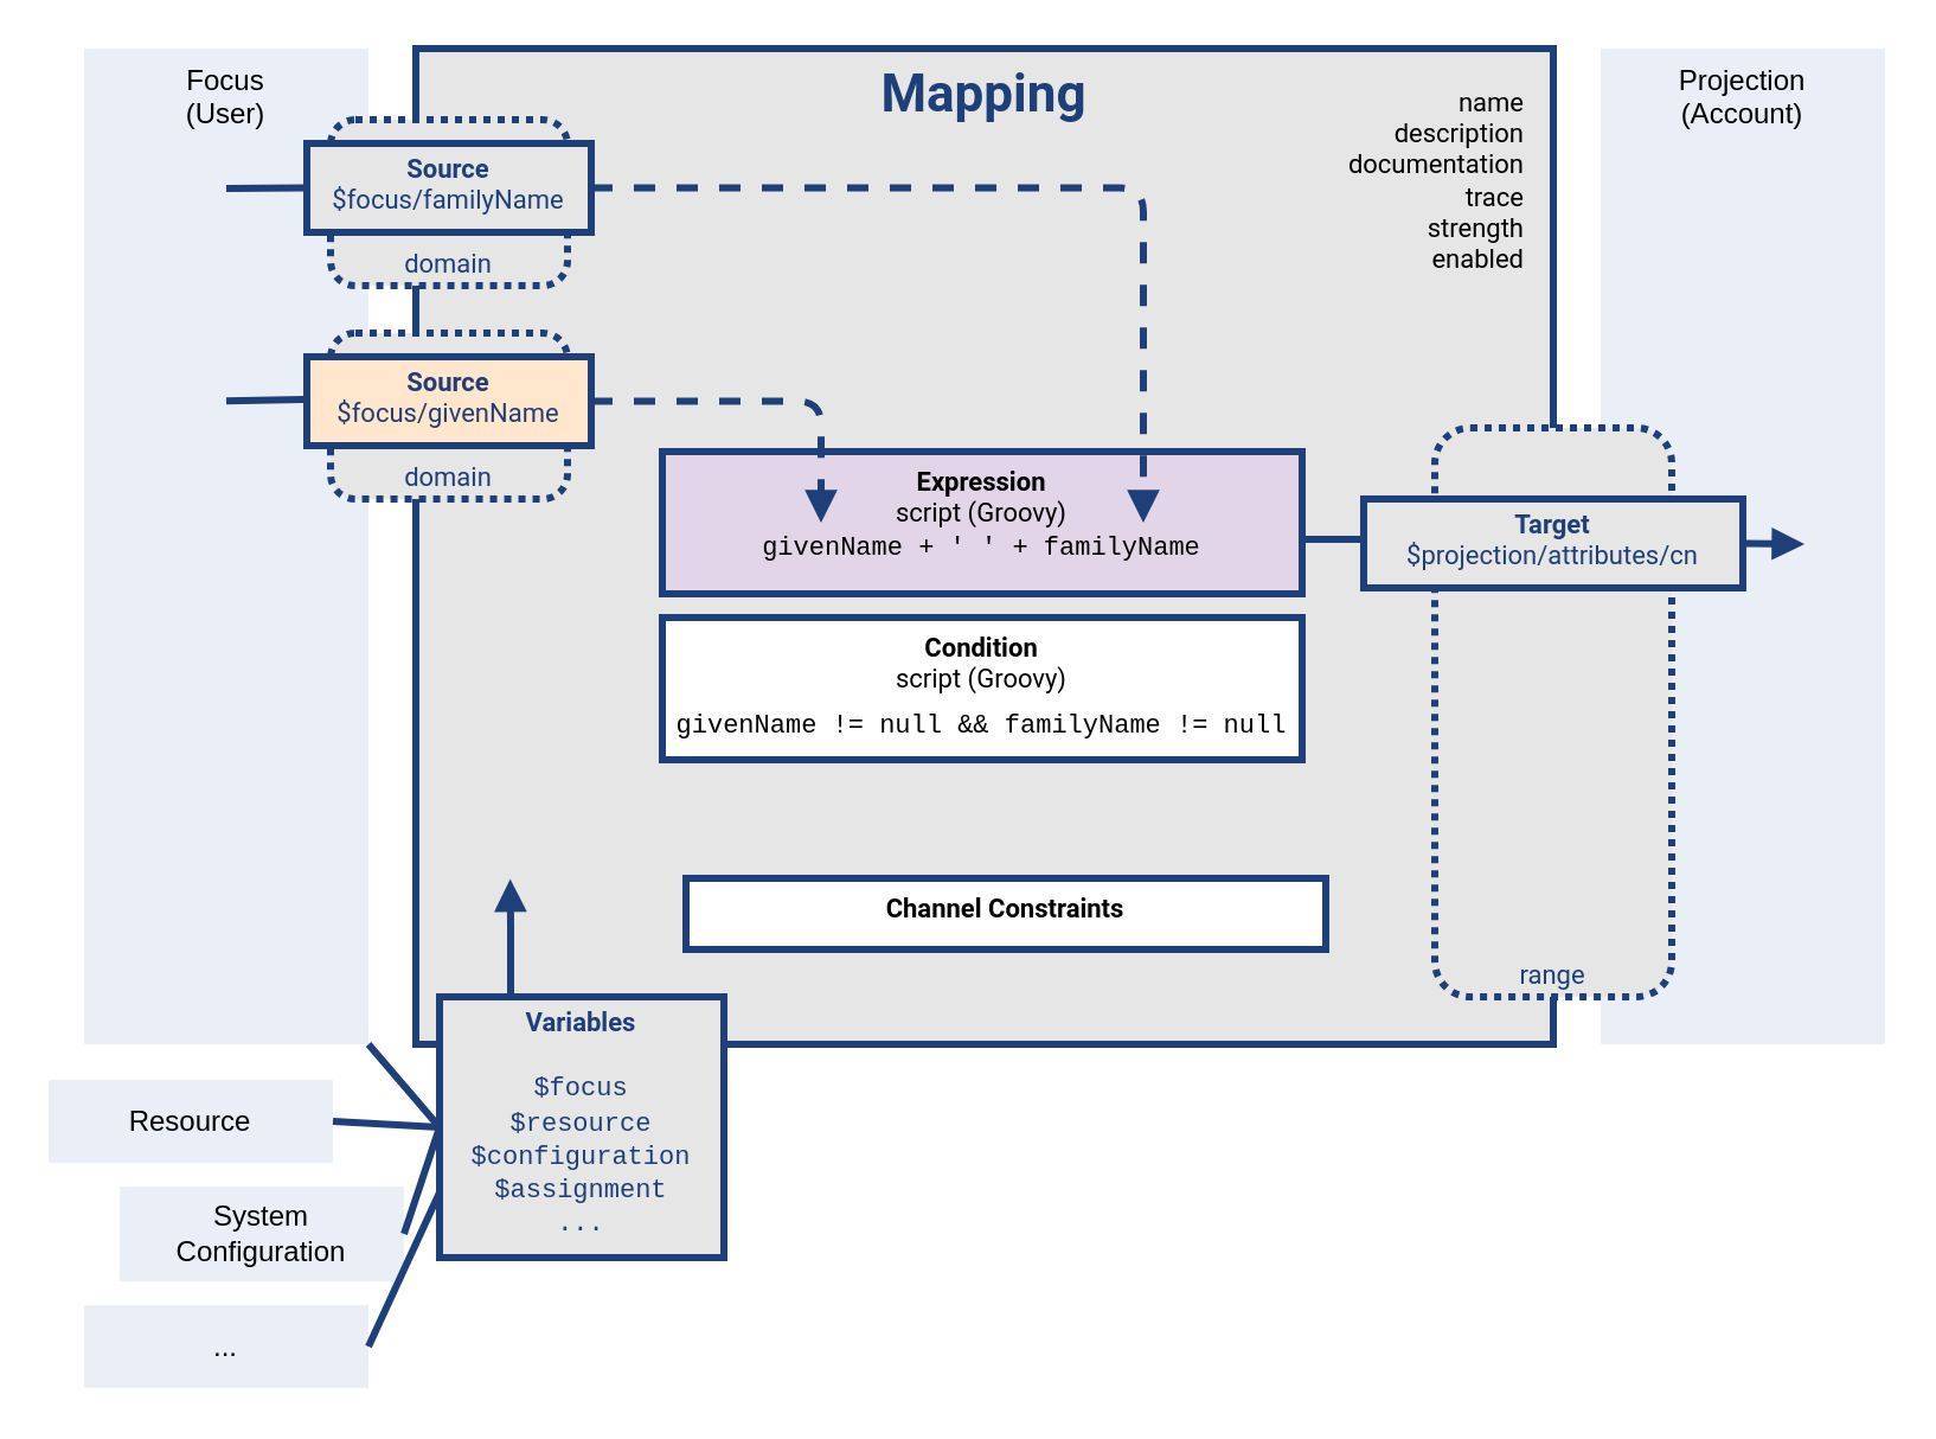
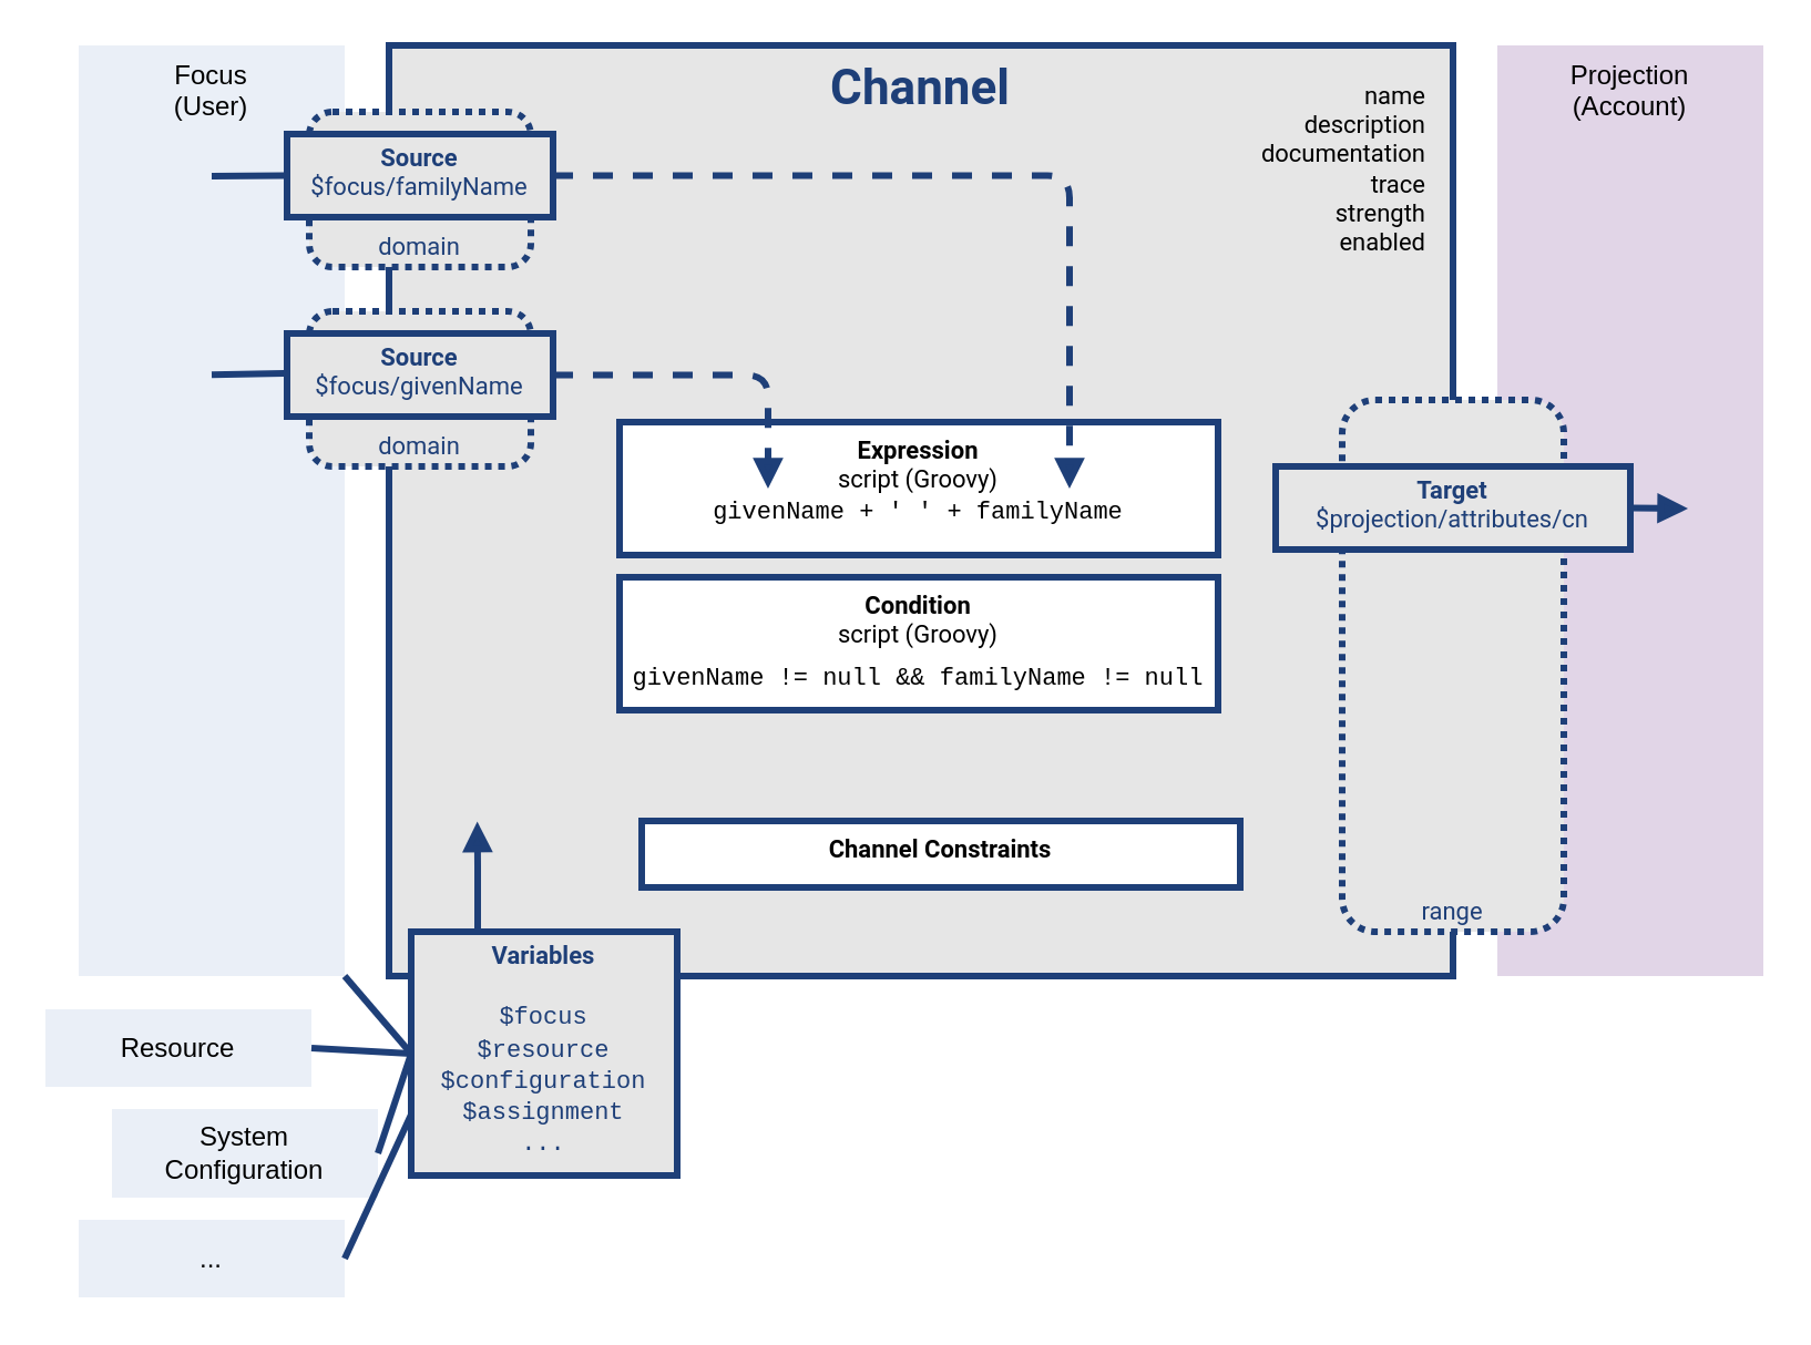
- <mxCell id="4" value="&lt;font color=&quot;#1e3f78&quot; style=&quot;font-size: 22px&quot;&gt;Mapping&lt;/font&gt;" style="rounded=0;whiteSpace=wrap;html=1;strokeWidth=3;perimeterSpacing=0;glass=0;strokeColor=#1E3F78;fontFamily=Roboto;fontSource=https%3A%2F%2Ffonts.googleapis.com%2Fcss%3Ffamily%3DRoboto;fontColor=#FFFFFF;fontSize=11;fontStyle=1;spacing=2;verticalAlign=top;fillColor=#E6E6E6;" parent="1" vertex="1"><mxGeometry x="175" y="20" width="480" height="420" as="geometry" /></mxCell>
+ <mxCell id="4" value="&lt;font color=&quot;#1e3f78&quot; style=&quot;font-size: 22px&quot;&gt;Channel&lt;/font&gt;" style="rounded=0;whiteSpace=wrap;html=1;strokeWidth=3;perimeterSpacing=0;glass=0;strokeColor=#1E3F78;fontFamily=Roboto;fontSource=https%3A%2F%2Ffonts.googleapis.com%2Fcss%3Ffamily%3DRoboto;fontColor=#FFFFFF;fontSize=11;fontStyle=1;spacing=2;verticalAlign=top;fillColor=#E6E6E6;" parent="1" vertex="1"><mxGeometry x="175" y="20" width="480" height="420" as="geometry" /></mxCell>
- <mxCell id="2" value="Projection&lt;br&gt;(Account)" style="rounded=0;whiteSpace=wrap;html=1;strokeWidth=2;perimeterSpacing=0;glass=0;strokeColor=none;fillColor=#EAEFF7;verticalAlign=top;" vertex="1" parent="1"><mxGeometry x="675" y="20" width="120" height="420" as="geometry" /></mxCell>
+ <mxCell id="2" value="Projection&lt;br&gt;(Account)" style="rounded=0;whiteSpace=wrap;html=1;strokeWidth=2;perimeterSpacing=0;glass=0;strokeColor=none;fillColor=#e1d5e7;verticalAlign=top;" vertex="1" parent="1"><mxGeometry x="675" y="20" width="120" height="420" as="geometry" /></mxCell>
- <mxCell id="6" value="&lt;font color=&quot;#1e3f78&quot;&gt;Source&lt;br&gt;&lt;span style=&quot;font-weight: 400&quot;&gt;$focus/givenName&lt;/span&gt;&lt;br&gt;&lt;/font&gt;" style="rounded=0;whiteSpace=wrap;html=1;strokeWidth=3;perimeterSpacing=0;glass=0;strokeColor=#1E3F78;fontFamily=Roboto;fontSource=https%3A%2F%2Ffonts.googleapis.com%2Fcss%3Ffamily%3DRoboto;fontColor=#FFFFFF;fontSize=11;fontStyle=1;spacing=0;verticalAlign=top;fillColor=#ffe6cc;" vertex="1" parent="1"><mxGeometry x="129" y="150" width="120" height="37.5" as="geometry" /></mxCell>
+ <mxCell id="6" value="&lt;font color=&quot;#1e3f78&quot;&gt;Source&lt;br&gt;&lt;span style=&quot;font-weight: 400&quot;&gt;$focus/givenName&lt;/span&gt;&lt;br&gt;&lt;/font&gt;" style="rounded=0;whiteSpace=wrap;html=1;strokeWidth=3;perimeterSpacing=0;glass=0;strokeColor=#1E3F78;fontFamily=Roboto;fontSource=https%3A%2F%2Ffonts.googleapis.com%2Fcss%3Ffamily%3DRoboto;fontColor=#FFFFFF;fontSize=11;fontStyle=1;spacing=0;verticalAlign=top;fillColor=#E6E6E6;" vertex="1" parent="1"><mxGeometry x="129" y="150" width="120" height="37.5" as="geometry" /></mxCell>
- <mxCell id="7" value="Expression&lt;br&gt;&lt;span style=&quot;font-weight: normal&quot;&gt;script (Groovy)&lt;br&gt;&lt;/span&gt;&lt;br&gt;" style="rounded=0;whiteSpace=wrap;html=1;strokeWidth=3;perimeterSpacing=0;glass=0;fontFamily=Roboto;fontSource=https%3A%2F%2Ffonts.googleapis.com%2Fcss%3Ffamily%3DRoboto;fontSize=11;fontStyle=1;spacing=2;strokeColor=#1E3F78;verticalAlign=top;fillColor=#e1d5e7;" parent="1" vertex="1"><mxGeometry x="279" y="190" width="270" height="60" as="geometry" /></mxCell>
+ <mxCell id="7" value="Expression&lt;br&gt;&lt;span style=&quot;font-weight: normal&quot;&gt;script (Groovy)&lt;br&gt;&lt;/span&gt;&lt;br&gt;" style="rounded=0;whiteSpace=wrap;html=1;strokeWidth=3;perimeterSpacing=0;glass=0;fontFamily=Roboto;fontSource=https%3A%2F%2Ffonts.googleapis.com%2Fcss%3Ffamily%3DRoboto;fontSize=11;fontStyle=1;spacing=2;strokeColor=#1E3F78;verticalAlign=top;" parent="1" vertex="1"><mxGeometry x="279" y="190" width="270" height="60" as="geometry" /></mxCell>
- <mxCell id="17" value="" style="endArrow=none;html=1;strokeWidth=3;strokeColor=#1E3F78;rounded=0;fontFamily=Courier New;fontSize=14;fontColor=#000000;exitX=0;exitY=0.5;exitDx=0;exitDy=0;entryX=1;entryY=0.25;entryDx=0;entryDy=0;edgeStyle=elbowEdgeStyle;elbow=vertical;endSize=6;jumpSize=6;" edge="1" parent="1" source="16" target="9"><mxGeometry width="50" height="50" relative="1" as="geometry"><mxPoint x="359" y="240" as="sourcePoint" /><mxPoint x="409" y="190" as="targetPoint" /></mxGeometry></mxCell>
